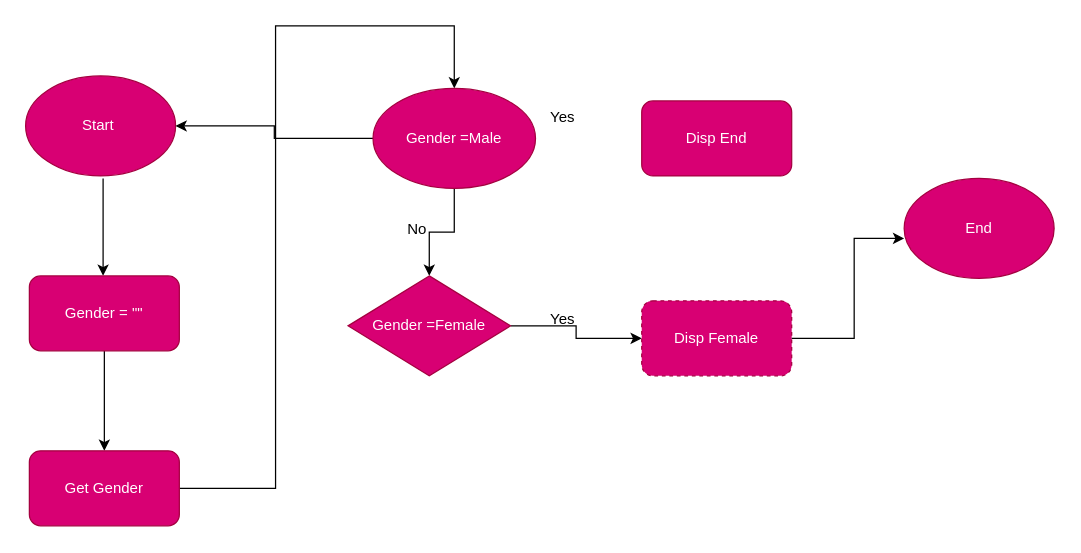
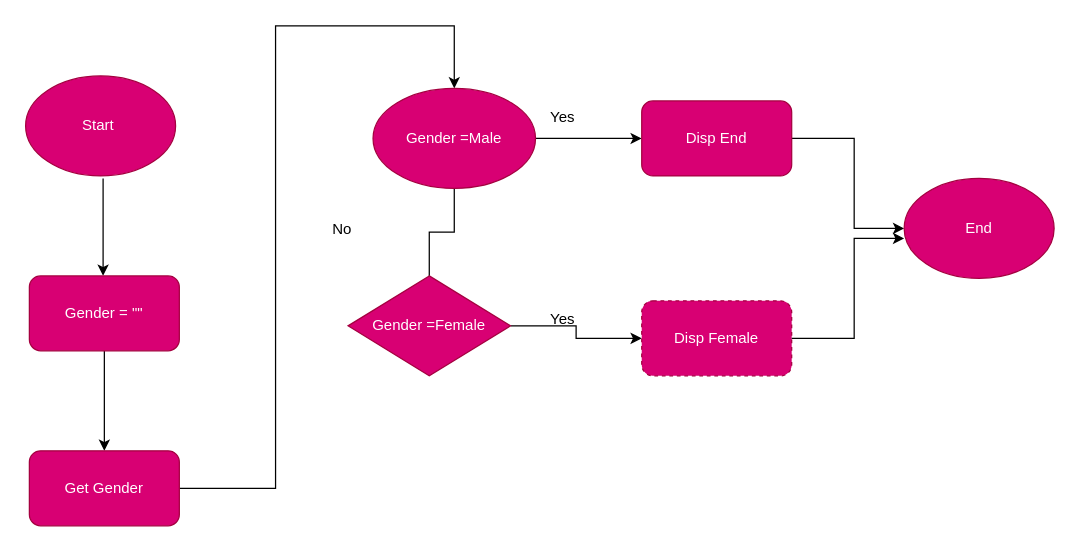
- <mxCell id="6" value="" style="edgeStyle=orthogonalEdgeStyle;rounded=0;orthogonalLoop=1;jettySize=auto;html=1;" edge="1" parent="1" source="7" target="2"><mxGeometry relative="1" as="geometry" /></mxCell>
+ <mxCell id="6" value="" style="edgeStyle=orthogonalEdgeStyle;rounded=0;orthogonalLoop=1;jettySize=auto;html=1;" edge="1" parent="1" source="7" target="12"><mxGeometry relative="1" as="geometry" /></mxCell>
+ <mxCell id="11" value="" style="edgeStyle=orthogonalEdgeStyle;rounded=0;orthogonalLoop=1;jettySize=auto;html=1;entryX=0;entryY=0.5;entryDx=0;entryDy=0;" edge="1" parent="1" source="12" target="17"><mxGeometry relative="1" as="geometry"><mxPoint x="683" y="160" as="targetPoint" /><Array as="points"><mxPoint x="683" y="110" /><mxPoint x="683" y="182" /></Array></mxGeometry></mxCell>
- <mxCell id="10" value="No" style="text;html=1;align=center;verticalAlign=middle;resizable=0;points=[];autosize=1;strokeColor=none;fillColor=none;" vertex="1" parent="1"><mxGeometry x="313" y="168" width="40" height="30" as="geometry" /></mxCell>
+ <mxCell id="10" value="No" style="text;html=1;align=center;verticalAlign=middle;resizable=0;points=[];autosize=1;strokeColor=none;fillColor=none;" vertex="1" parent="1"><mxGeometry x="253" y="168" width="40" height="30" as="geometry" /></mxCell>
- <mxCell id="5" value="" style="edgeStyle=orthogonalEdgeStyle;rounded=0;orthogonalLoop=1;jettySize=auto;html=1;" edge="1" parent="1" source="7" target="9"><mxGeometry relative="1" as="geometry" /></mxCell>
+ <mxCell id="5" value="" style="edgeStyle=orthogonalEdgeStyle;rounded=0;orthogonalLoop=1;jettySize=auto;html=1;endArrow=none;" edge="1" parent="1" source="7" target="9"><mxGeometry relative="1" as="geometry" /></mxCell>
